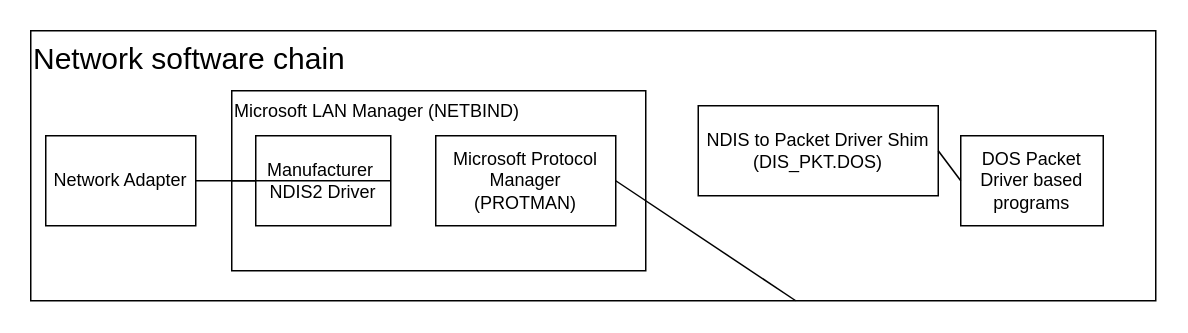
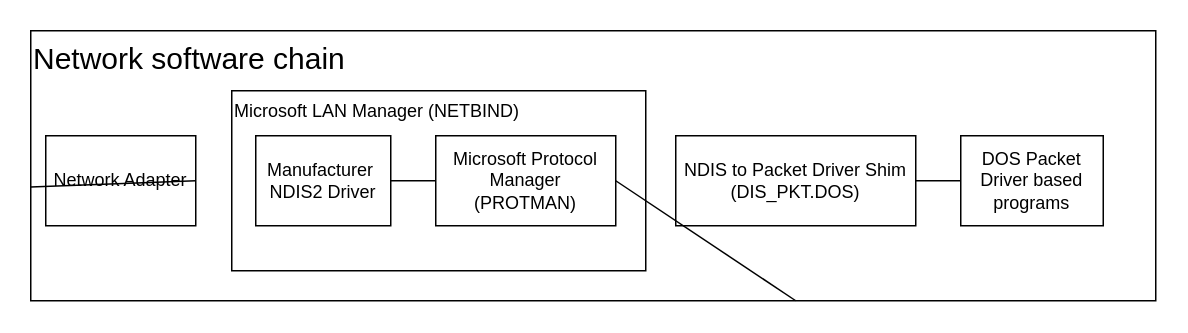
- <mxCell id="7" value="NDIS to Packet Driver Shim&lt;div&gt;(DIS_PKT.DOS)&lt;/div&gt;" style="rounded=0;whiteSpace=wrap;html=1;" parent="1" vertex="1"><mxGeometry x="465" y="70" width="160" height="60" as="geometry" /></mxCell>
+ <mxCell id="7" value="NDIS to Packet Driver Shim&lt;div&gt;(DIS_PKT.DOS)&lt;/div&gt;" style="rounded=0;whiteSpace=wrap;html=1;" parent="1" vertex="1"><mxGeometry x="450" y="90" width="160" height="60" as="geometry" /></mxCell>
- <mxCell id="9" value="" style="endArrow=none;html=1;rounded=0;exitX=1;exitY=0.5;exitDx=0;exitDy=0;" parent="1" source="5" target="4" edge="1"><mxGeometry width="50" height="50" relative="1" as="geometry"><mxPoint x="370" y="110" as="sourcePoint" /><mxPoint x="420" y="60" as="targetPoint" /></mxGeometry></mxCell>
+ <mxCell id="9" value="" style="endArrow=none;html=1;rounded=0;exitX=1;exitY=0.5;exitDx=0;exitDy=0;" parent="1" source="5" target="2" edge="1"><mxGeometry width="50" height="50" relative="1" as="geometry"><mxPoint x="370" y="110" as="sourcePoint" /><mxPoint x="420" y="60" as="targetPoint" /></mxGeometry></mxCell>
- <mxCell id="10" value="" style="endArrow=none;html=1;rounded=0;exitX=1;exitY=0.5;exitDx=0;exitDy=0;" parent="1" source="4" target="3" edge="1"><mxGeometry width="50" height="50" relative="1" as="geometry"><mxPoint x="370" y="110" as="sourcePoint" /><mxPoint x="420" y="60" as="targetPoint" /></mxGeometry></mxCell>
+ <mxCell id="10" value="" style="endArrow=none;html=1;rounded=0;exitX=1;exitY=0.5;exitDx=0;exitDy=0;" parent="1" source="4" target="6" edge="1"><mxGeometry width="50" height="50" relative="1" as="geometry"><mxPoint x="370" y="110" as="sourcePoint" /><mxPoint x="420" y="60" as="targetPoint" /></mxGeometry></mxCell>
